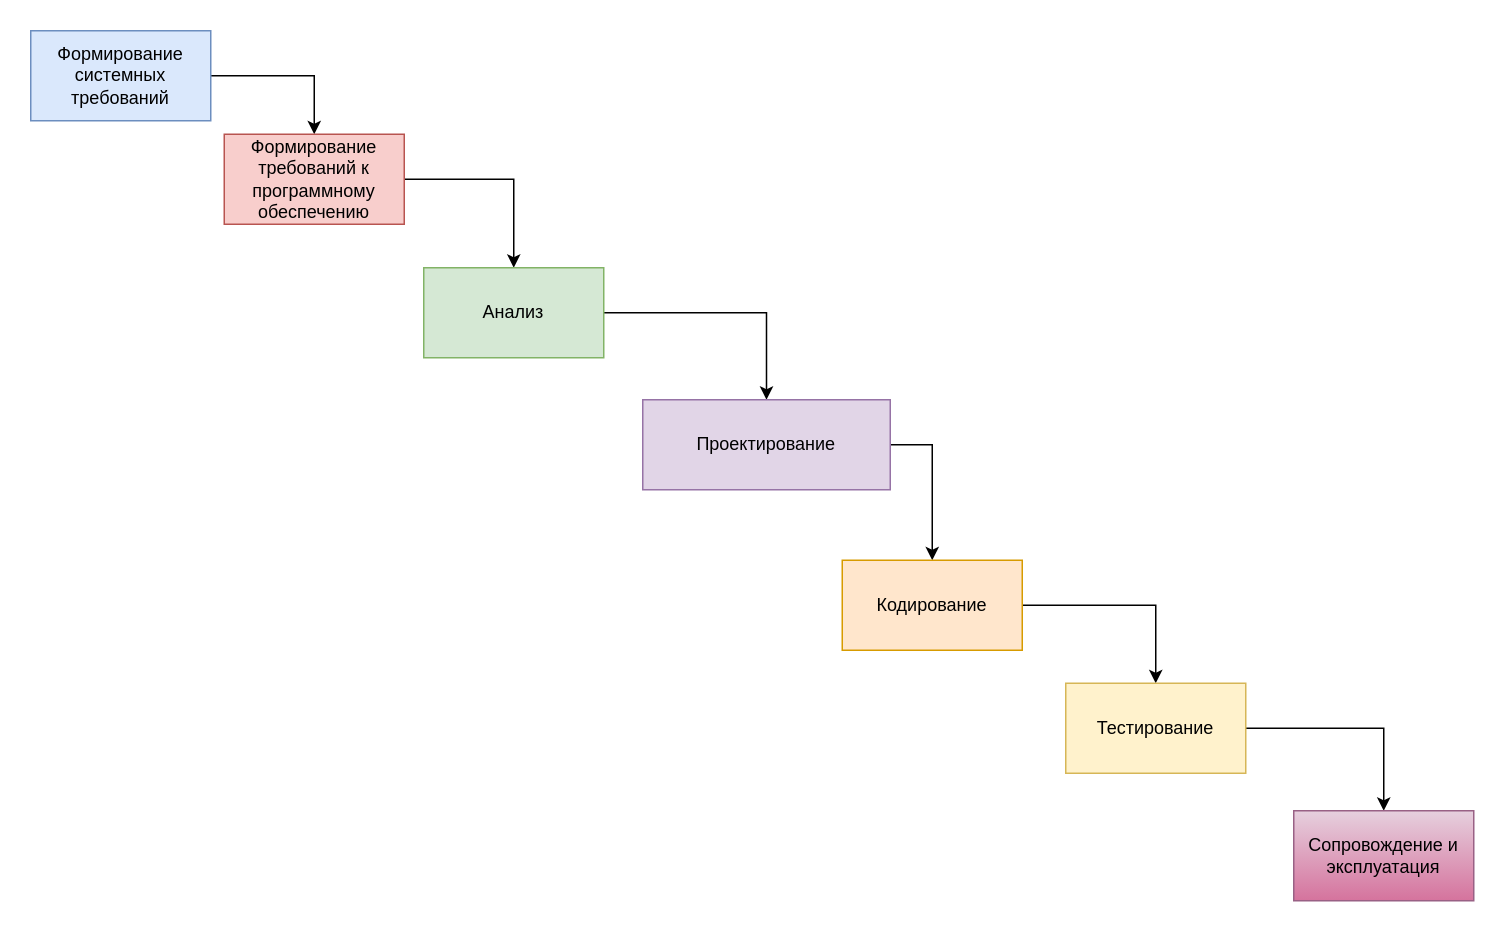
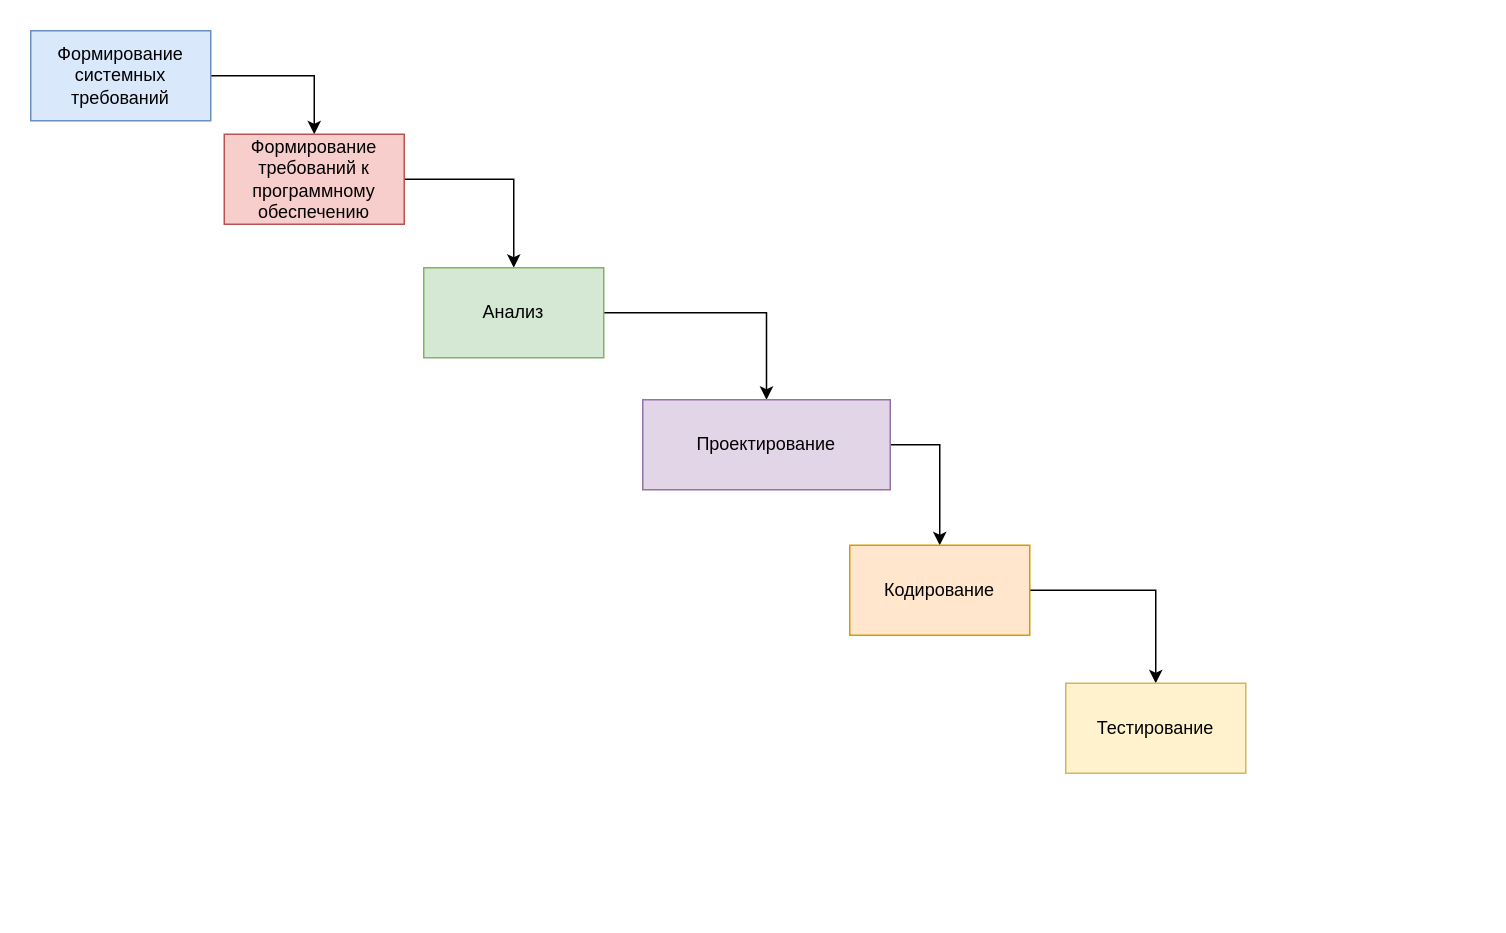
- <mxCell id="11" value="Кодирование" style="rounded=0;whiteSpace=wrap;html=1;fillColor=#ffe6cc;strokeColor=#d79b00;" vertex="1" parent="1"><mxGeometry x="561" y="373" width="120" height="60" as="geometry" /></mxCell>
+ <mxCell id="11" value="Кодирование" style="rounded=0;whiteSpace=wrap;html=1;fillColor=#ffe6cc;strokeColor=#d79b00;" vertex="1" parent="1"><mxGeometry x="566" y="363" width="120" height="60" as="geometry" /></mxCell>
- <mxCell id="12" style="edgeStyle=orthogonalEdgeStyle;rounded=0;orthogonalLoop=1;jettySize=auto;html=1;exitX=1;exitY=0.5;exitDx=0;exitDy=0;entryX=0.5;entryY=0;entryDx=0;entryDy=0;" edge="1" parent="1" source="13" target="14"><mxGeometry relative="1" as="geometry" /></mxCell>
- <mxCell id="14" value="Сопровождение и эксплуатация" style="rounded=0;whiteSpace=wrap;html=1;fillColor=#e6d0de;gradientColor=#d5739d;strokeColor=#996185;" vertex="1" parent="1"><mxGeometry x="862" y="540" width="120" height="60" as="geometry" /></mxCell>
